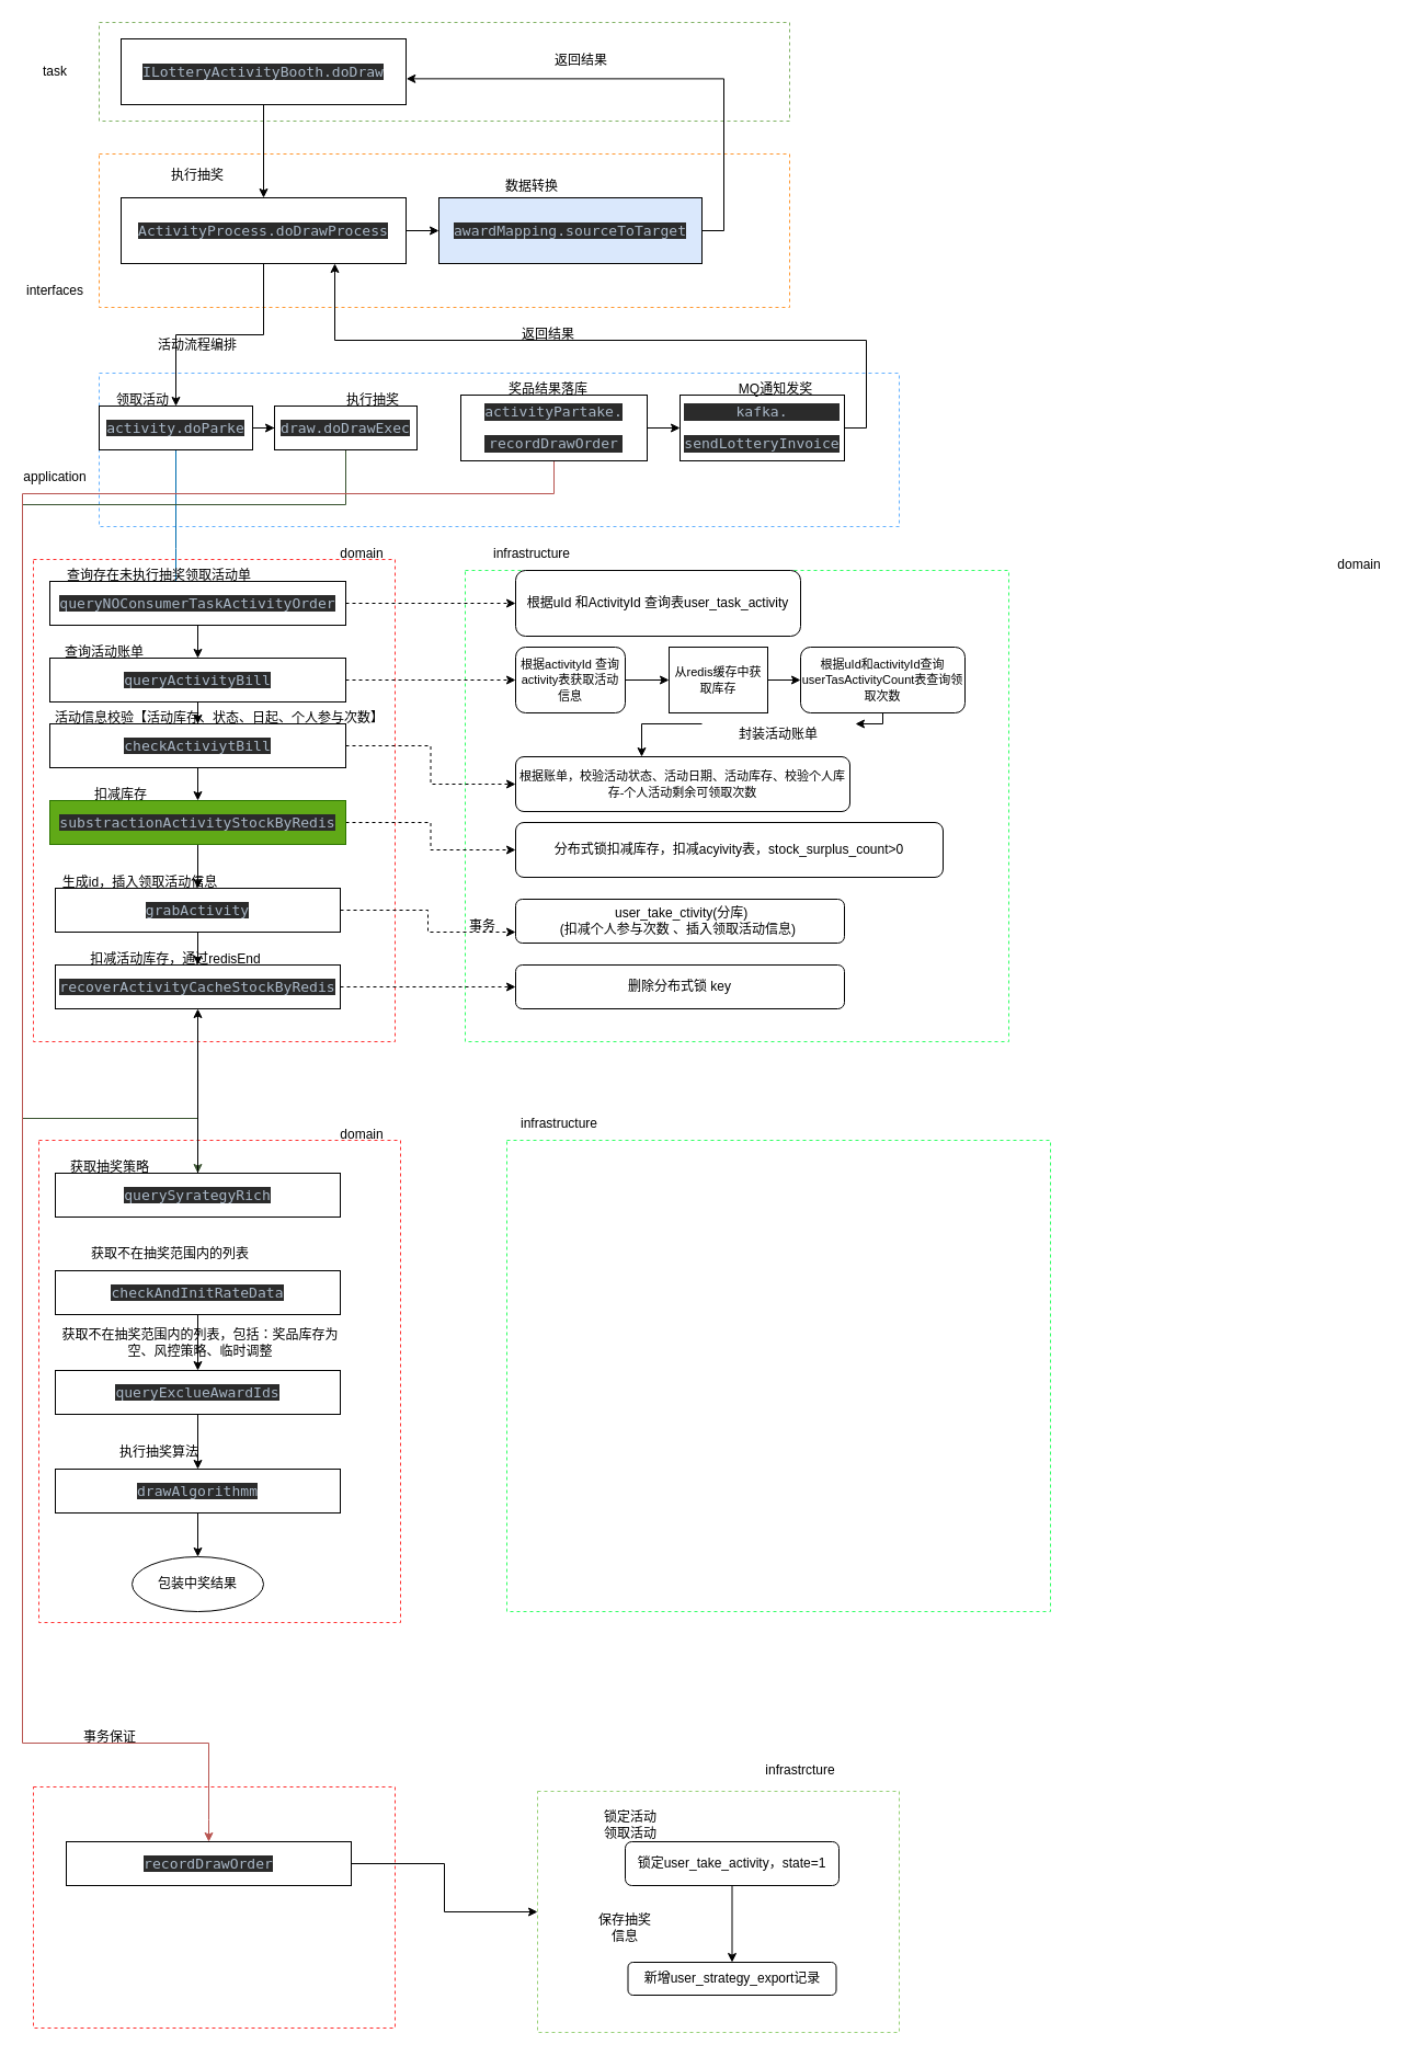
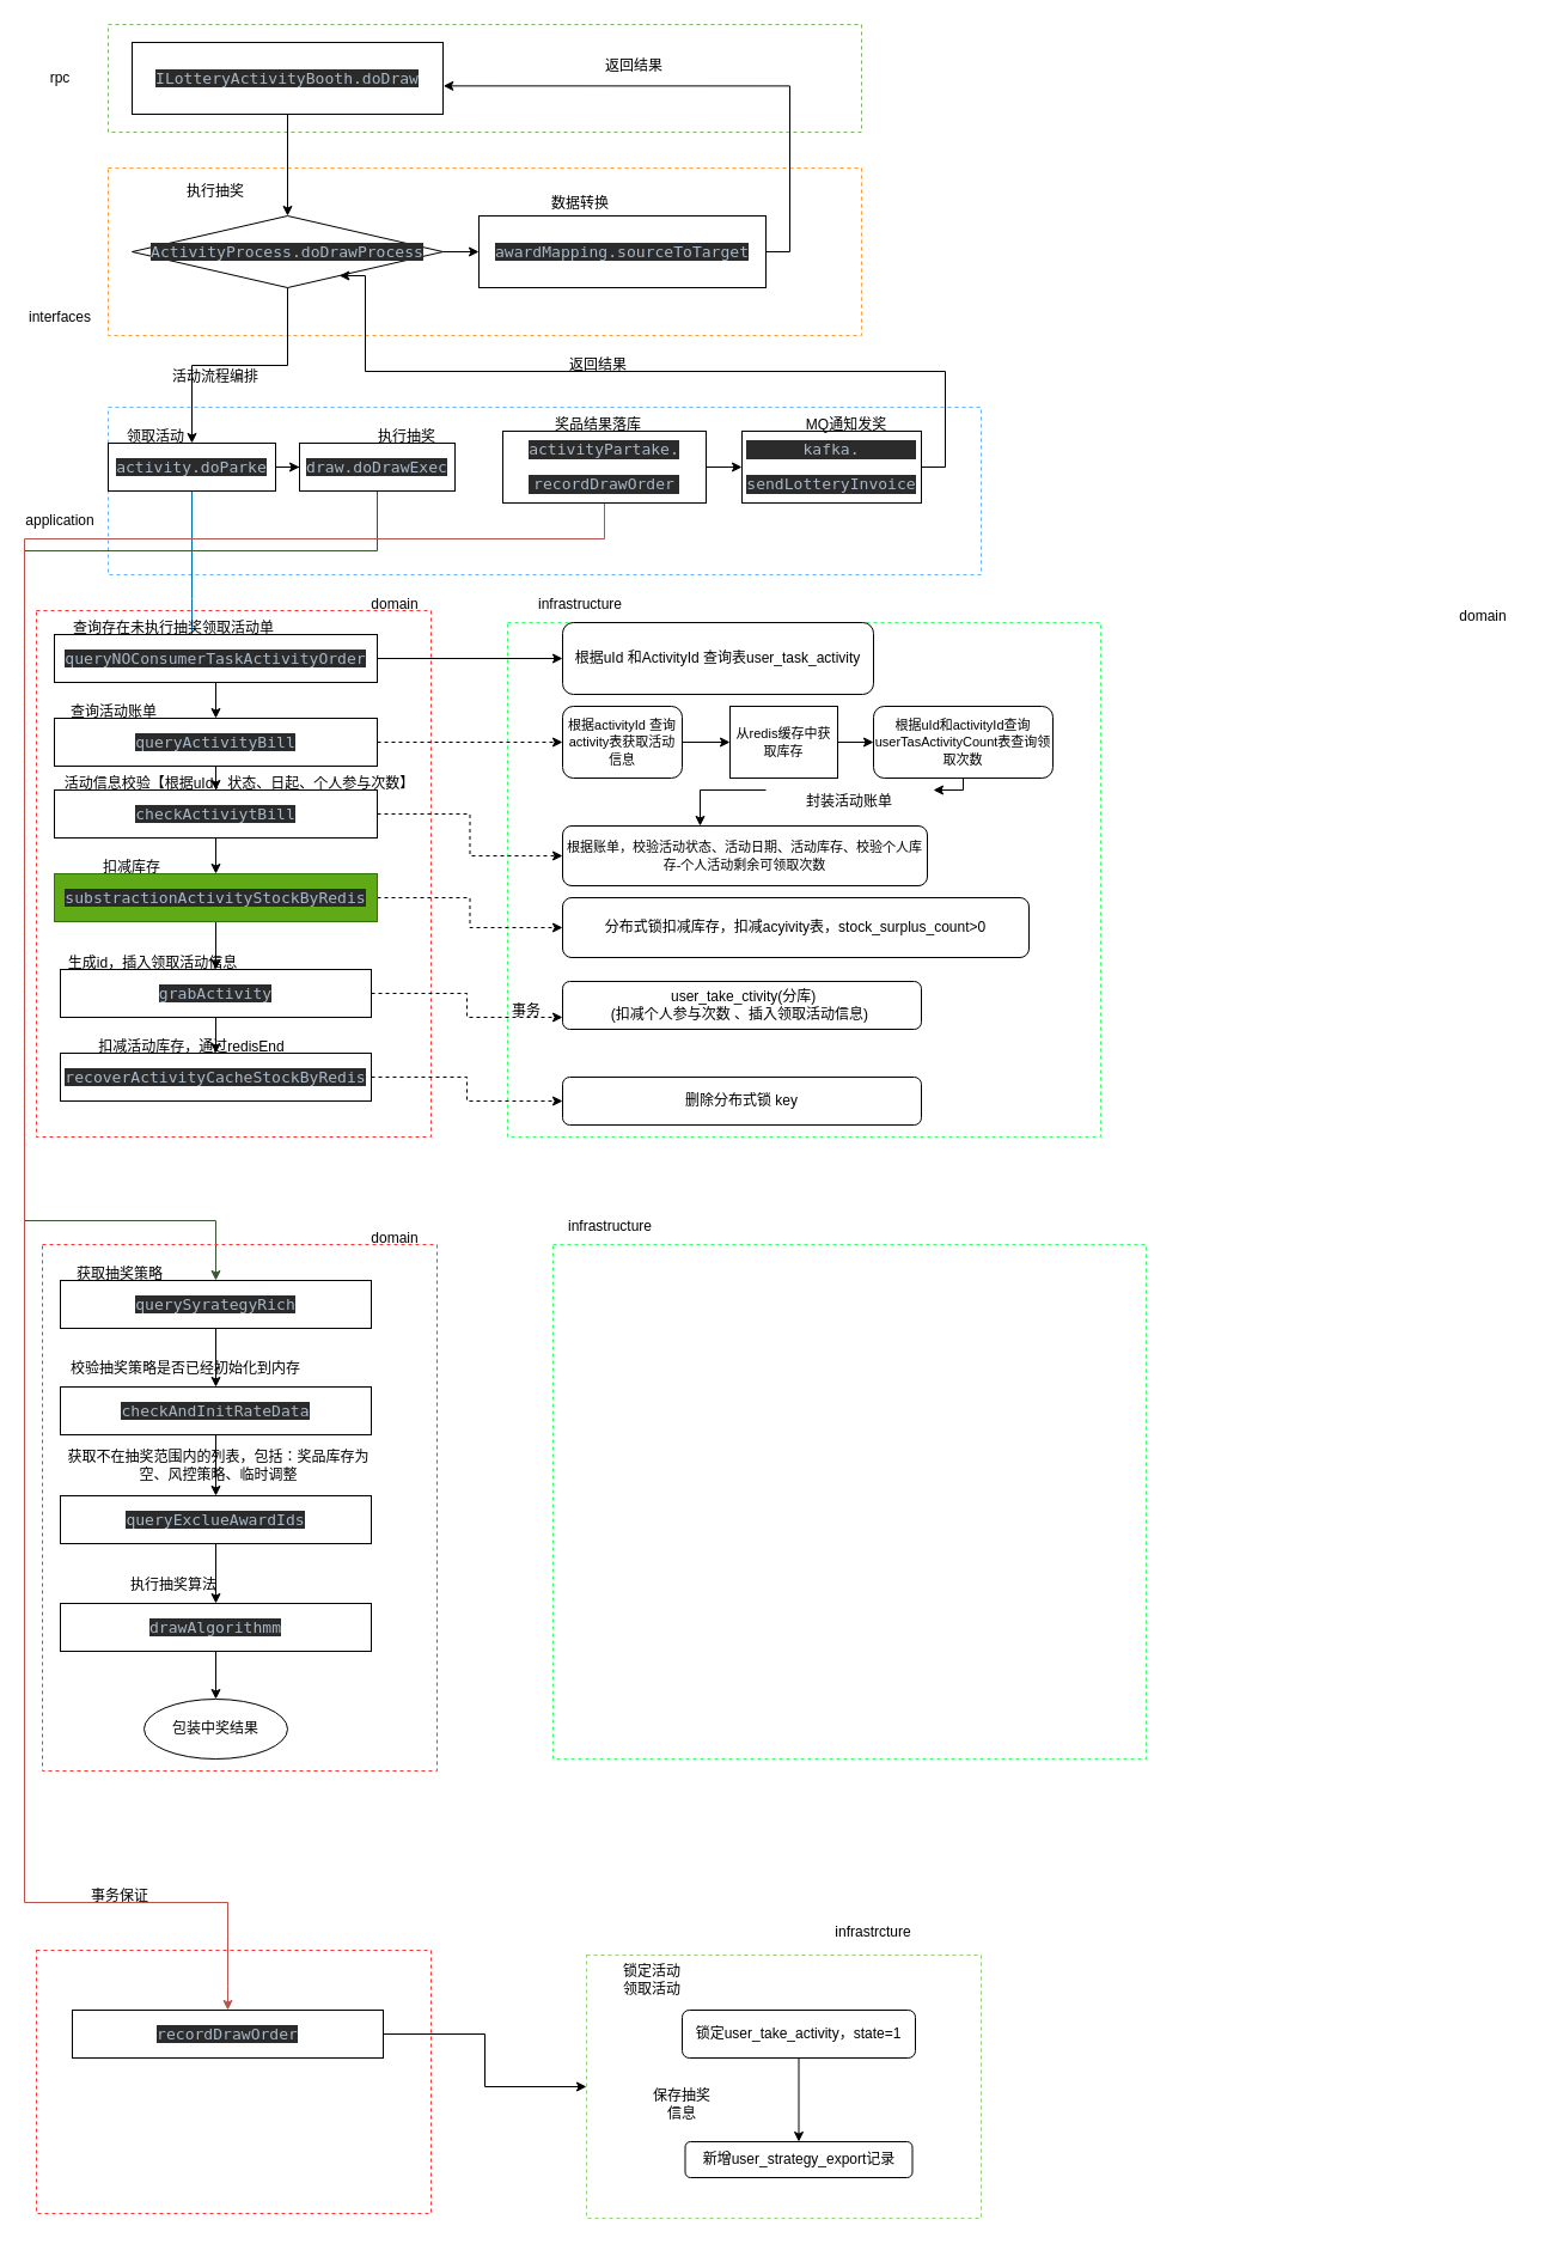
- <mxCell id="3" value="task" style="text;html=1;strokeColor=none;fillColor=none;align=center;verticalAlign=middle;whiteSpace=wrap;rounded=0;" parent="1" vertex="1"><mxGeometry x="20" y="50" width="60" height="30" as="geometry" /></mxCell>
+ <mxCell id="3" value="rpc" style="text;html=1;strokeColor=none;fillColor=none;align=center;verticalAlign=middle;whiteSpace=wrap;rounded=0;" parent="1" vertex="1"><mxGeometry x="20" y="50" width="60" height="30" as="geometry" /></mxCell>
- <mxCell id="13" value="&lt;pre style=&quot;border-color: var(--border-color); background-color: rgb(43, 43, 43); color: rgb(169, 183, 198); font-family: &amp;quot;JetBrains Mono&amp;quot;, monospace; font-size: 9.8pt;&quot;&gt;ActivityProcess.doDrawProcess&lt;/pre&gt;" style="rounded=0;whiteSpace=wrap;html=1;" parent="1" vertex="1"><mxGeometry x="110" y="180" width="260" height="60" as="geometry" /></mxCell>
+ <mxCell id="13" value="&lt;pre style=&quot;border-color: var(--border-color); background-color: rgb(43, 43, 43); color: rgb(169, 183, 198); font-family: &amp;quot;JetBrains Mono&amp;quot;, monospace; font-size: 9.8pt;&quot;&gt;ActivityProcess.doDrawProcess&lt;/pre&gt;" style="rhombus;whiteSpace=wrap;html=1;" parent="1" vertex="1"><mxGeometry x="110" y="180" width="260" height="60" as="geometry" /></mxCell>
- <mxCell id="17" value="&lt;pre style=&quot;border-color: var(--border-color); background-color: rgb(43, 43, 43); color: rgb(169, 183, 198); font-family: &amp;quot;JetBrains Mono&amp;quot;, monospace; font-size: 9.8pt;&quot;&gt;awardMapping.sourceToTarget&lt;/pre&gt;" style="whiteSpace=wrap;html=1;rounded=0;fillColor=#dae8fc;" parent="1" vertex="1"><mxGeometry x="400" y="180" width="240" height="60" as="geometry" /></mxCell>
+ <mxCell id="17" value="&lt;pre style=&quot;border-color: var(--border-color); background-color: rgb(43, 43, 43); color: rgb(169, 183, 198); font-family: &amp;quot;JetBrains Mono&amp;quot;, monospace; font-size: 9.8pt;&quot;&gt;awardMapping.sourceToTarget&lt;/pre&gt;" style="whiteSpace=wrap;html=1;rounded=0;" parent="1" vertex="1"><mxGeometry x="400" y="180" width="240" height="60" as="geometry" /></mxCell>
- <mxCell id="38" style="edgeStyle=orthogonalEdgeStyle;rounded=0;orthogonalLoop=1;jettySize=auto;html=1;entryX=0;entryY=0.5;entryDx=0;entryDy=0;dashed=1;" parent="1" source="39" target="61" edge="1"><mxGeometry relative="1" as="geometry" /></mxCell>
+ <mxCell id="38" style="edgeStyle=orthogonalEdgeStyle;rounded=0;orthogonalLoop=1;jettySize=auto;html=1;entryX=0;entryY=0.5;entryDx=0;entryDy=0;dashed=0;" parent="1" source="39" target="61" edge="1"><mxGeometry relative="1" as="geometry" /></mxCell>
- <mxCell id="51" value="活动信息校验【活动库存、状态、日起、个人参与次数】" style="text;html=1;strokeColor=none;fillColor=none;align=center;verticalAlign=middle;whiteSpace=wrap;rounded=0;" parent="1" vertex="1"><mxGeometry x="40" y="640" width="320" height="30" as="geometry" /></mxCell>
+ <mxCell id="51" value="活动信息校验【根据uId、状态、日起、个人参与次数】" style="text;html=1;strokeColor=none;fillColor=none;align=center;verticalAlign=middle;whiteSpace=wrap;rounded=0;" parent="1" vertex="1"><mxGeometry x="40" y="640" width="320" height="30" as="geometry" /></mxCell>
- <mxCell id="73" value="删除分布式锁 key" style="rounded=1;whiteSpace=wrap;html=1;" parent="1" vertex="1"><mxGeometry x="470" y="880" width="300" height="40" as="geometry" /></mxCell>
+ <mxCell id="73" value="删除分布式锁 key" style="rounded=1;whiteSpace=wrap;html=1;" parent="1" vertex="1"><mxGeometry x="470" y="900" width="300" height="40" as="geometry" /></mxCell>
- <mxCell id="76" value="" style="edgeStyle=orthogonalEdgeStyle;rounded=0;orthogonalLoop=1;jettySize=auto;html=1;" parent="1" source="77" target="58" edge="1"><mxGeometry relative="1" as="geometry" /></mxCell>
+ <mxCell id="76" value="" style="edgeStyle=orthogonalEdgeStyle;rounded=0;orthogonalLoop=1;jettySize=auto;html=1;" parent="1" source="77" target="79" edge="1"><mxGeometry relative="1" as="geometry" /></mxCell>
- <mxCell id="85" value="获取不在抽奖范围内的列表" style="text;html=1;strokeColor=none;fillColor=none;align=center;verticalAlign=middle;whiteSpace=wrap;rounded=0;" parent="1" vertex="1"><mxGeometry x="40" y="1129" width="230" height="30" as="geometry" /></mxCell>
+ <mxCell id="85" value="校验抽奖策略是否已经初始化到内存" style="text;html=1;strokeColor=none;fillColor=none;align=center;verticalAlign=middle;whiteSpace=wrap;rounded=0;" parent="1" vertex="1"><mxGeometry x="40" y="1129" width="230" height="30" as="geometry" /></mxCell>
- <mxCell id="97" value="锁定活动领取活动" style="text;html=1;strokeColor=none;fillColor=none;align=center;verticalAlign=middle;whiteSpace=wrap;rounded=0;" parent="1" vertex="1"><mxGeometry x="545" y="1650" width="60" height="30" as="geometry" /></mxCell>
+ <mxCell id="97" value="锁定活动领取活动" style="text;html=1;strokeColor=none;fillColor=none;align=center;verticalAlign=middle;whiteSpace=wrap;rounded=0;" parent="1" vertex="1"><mxGeometry x="515" y="1640" width="60" height="30" as="geometry" /></mxCell>
